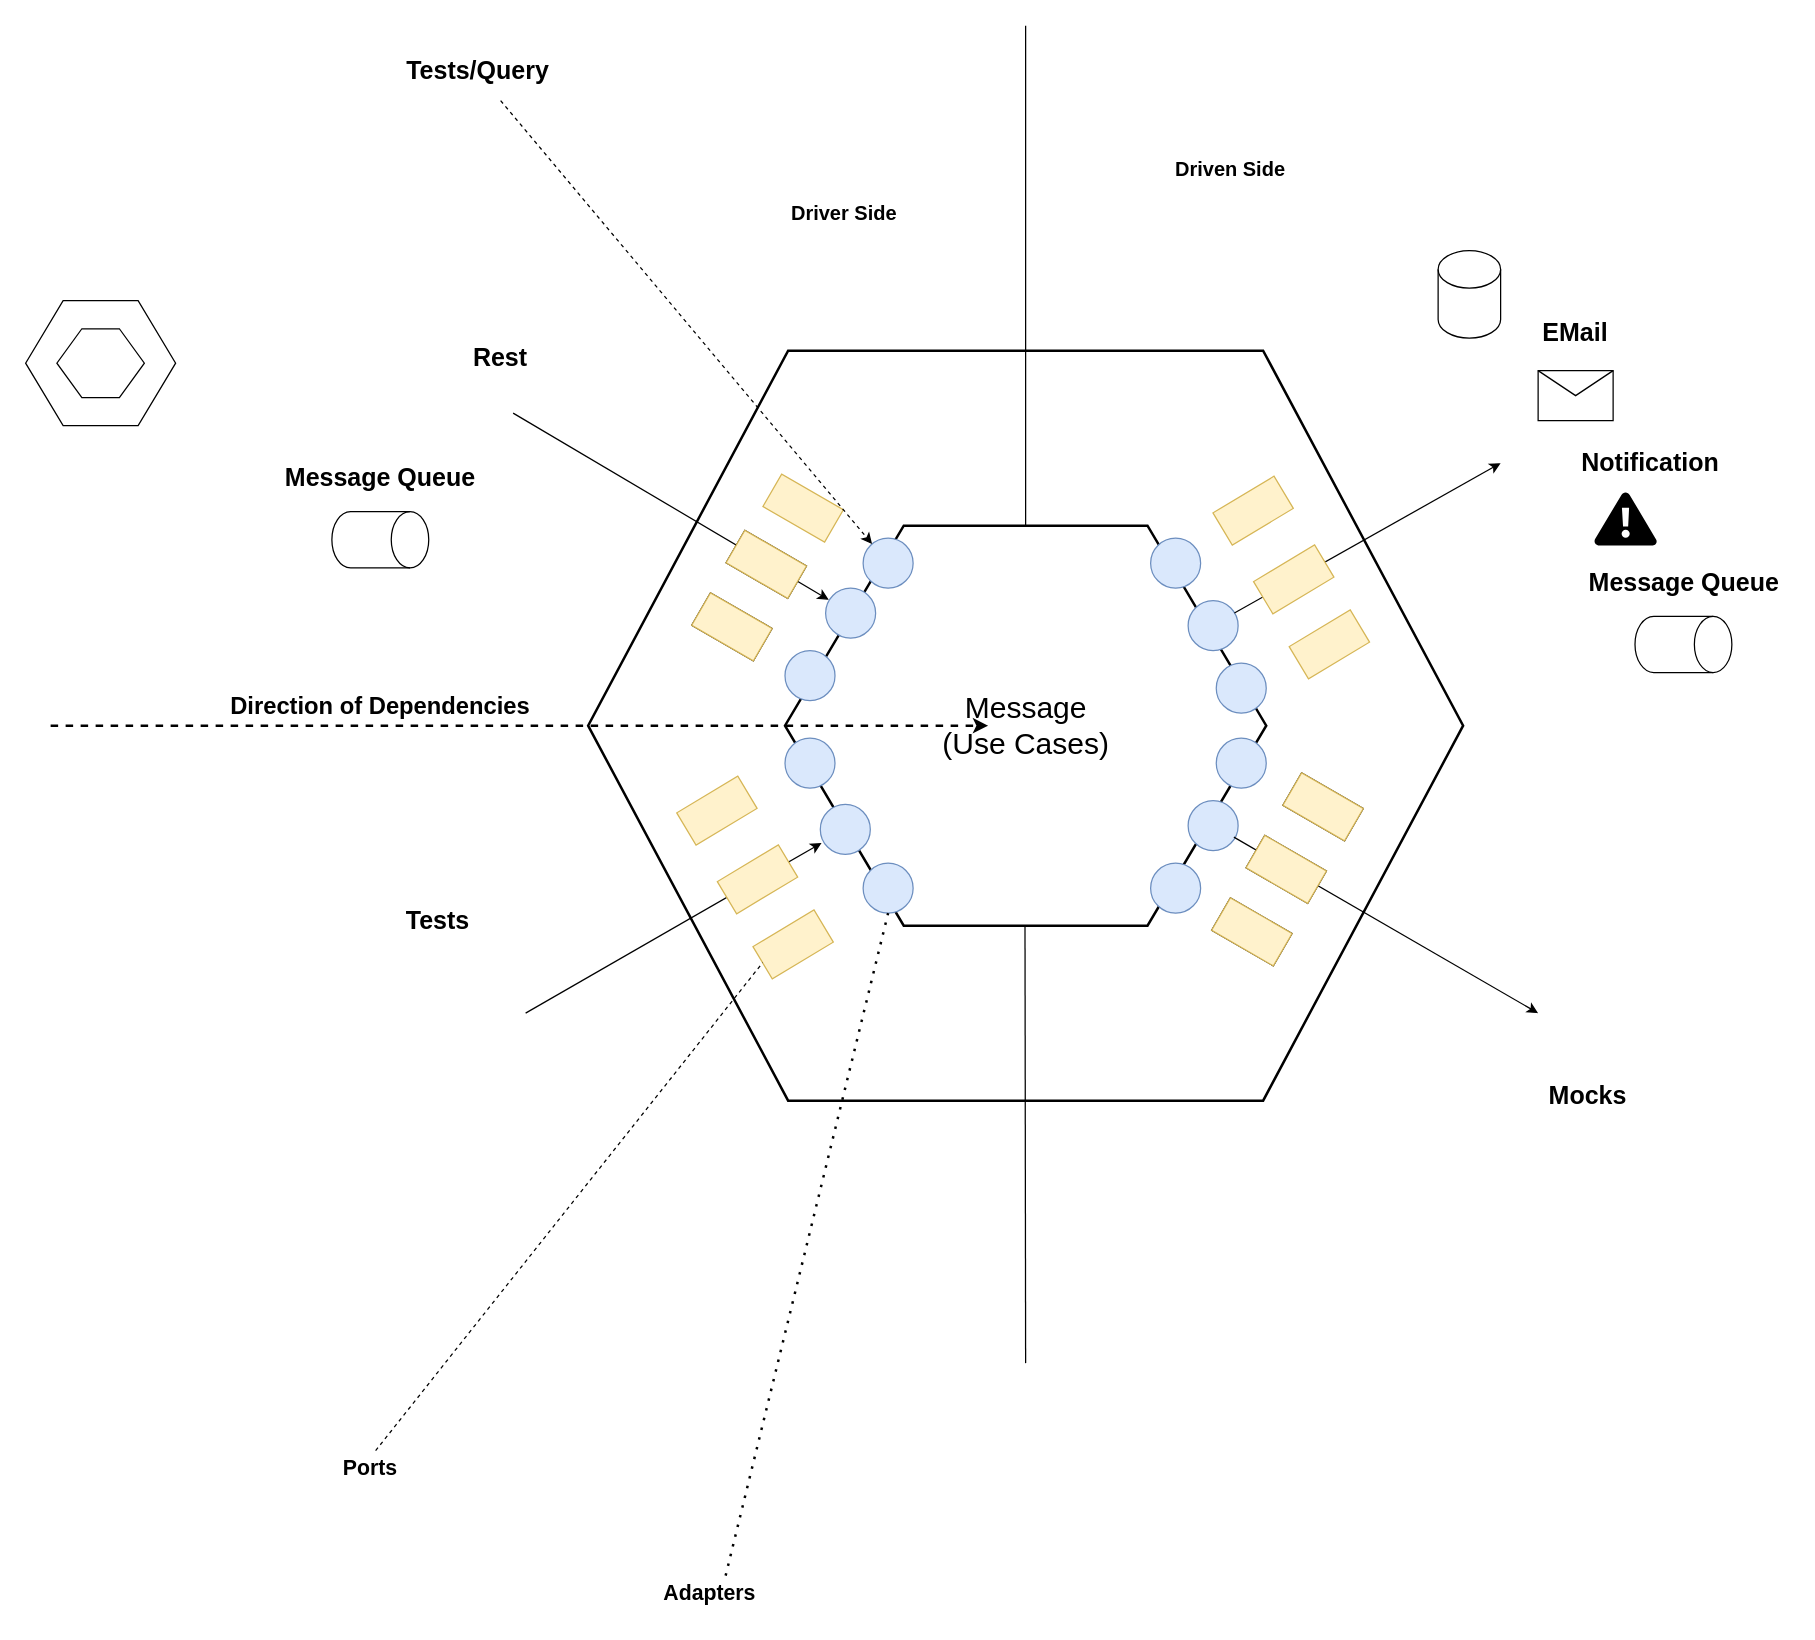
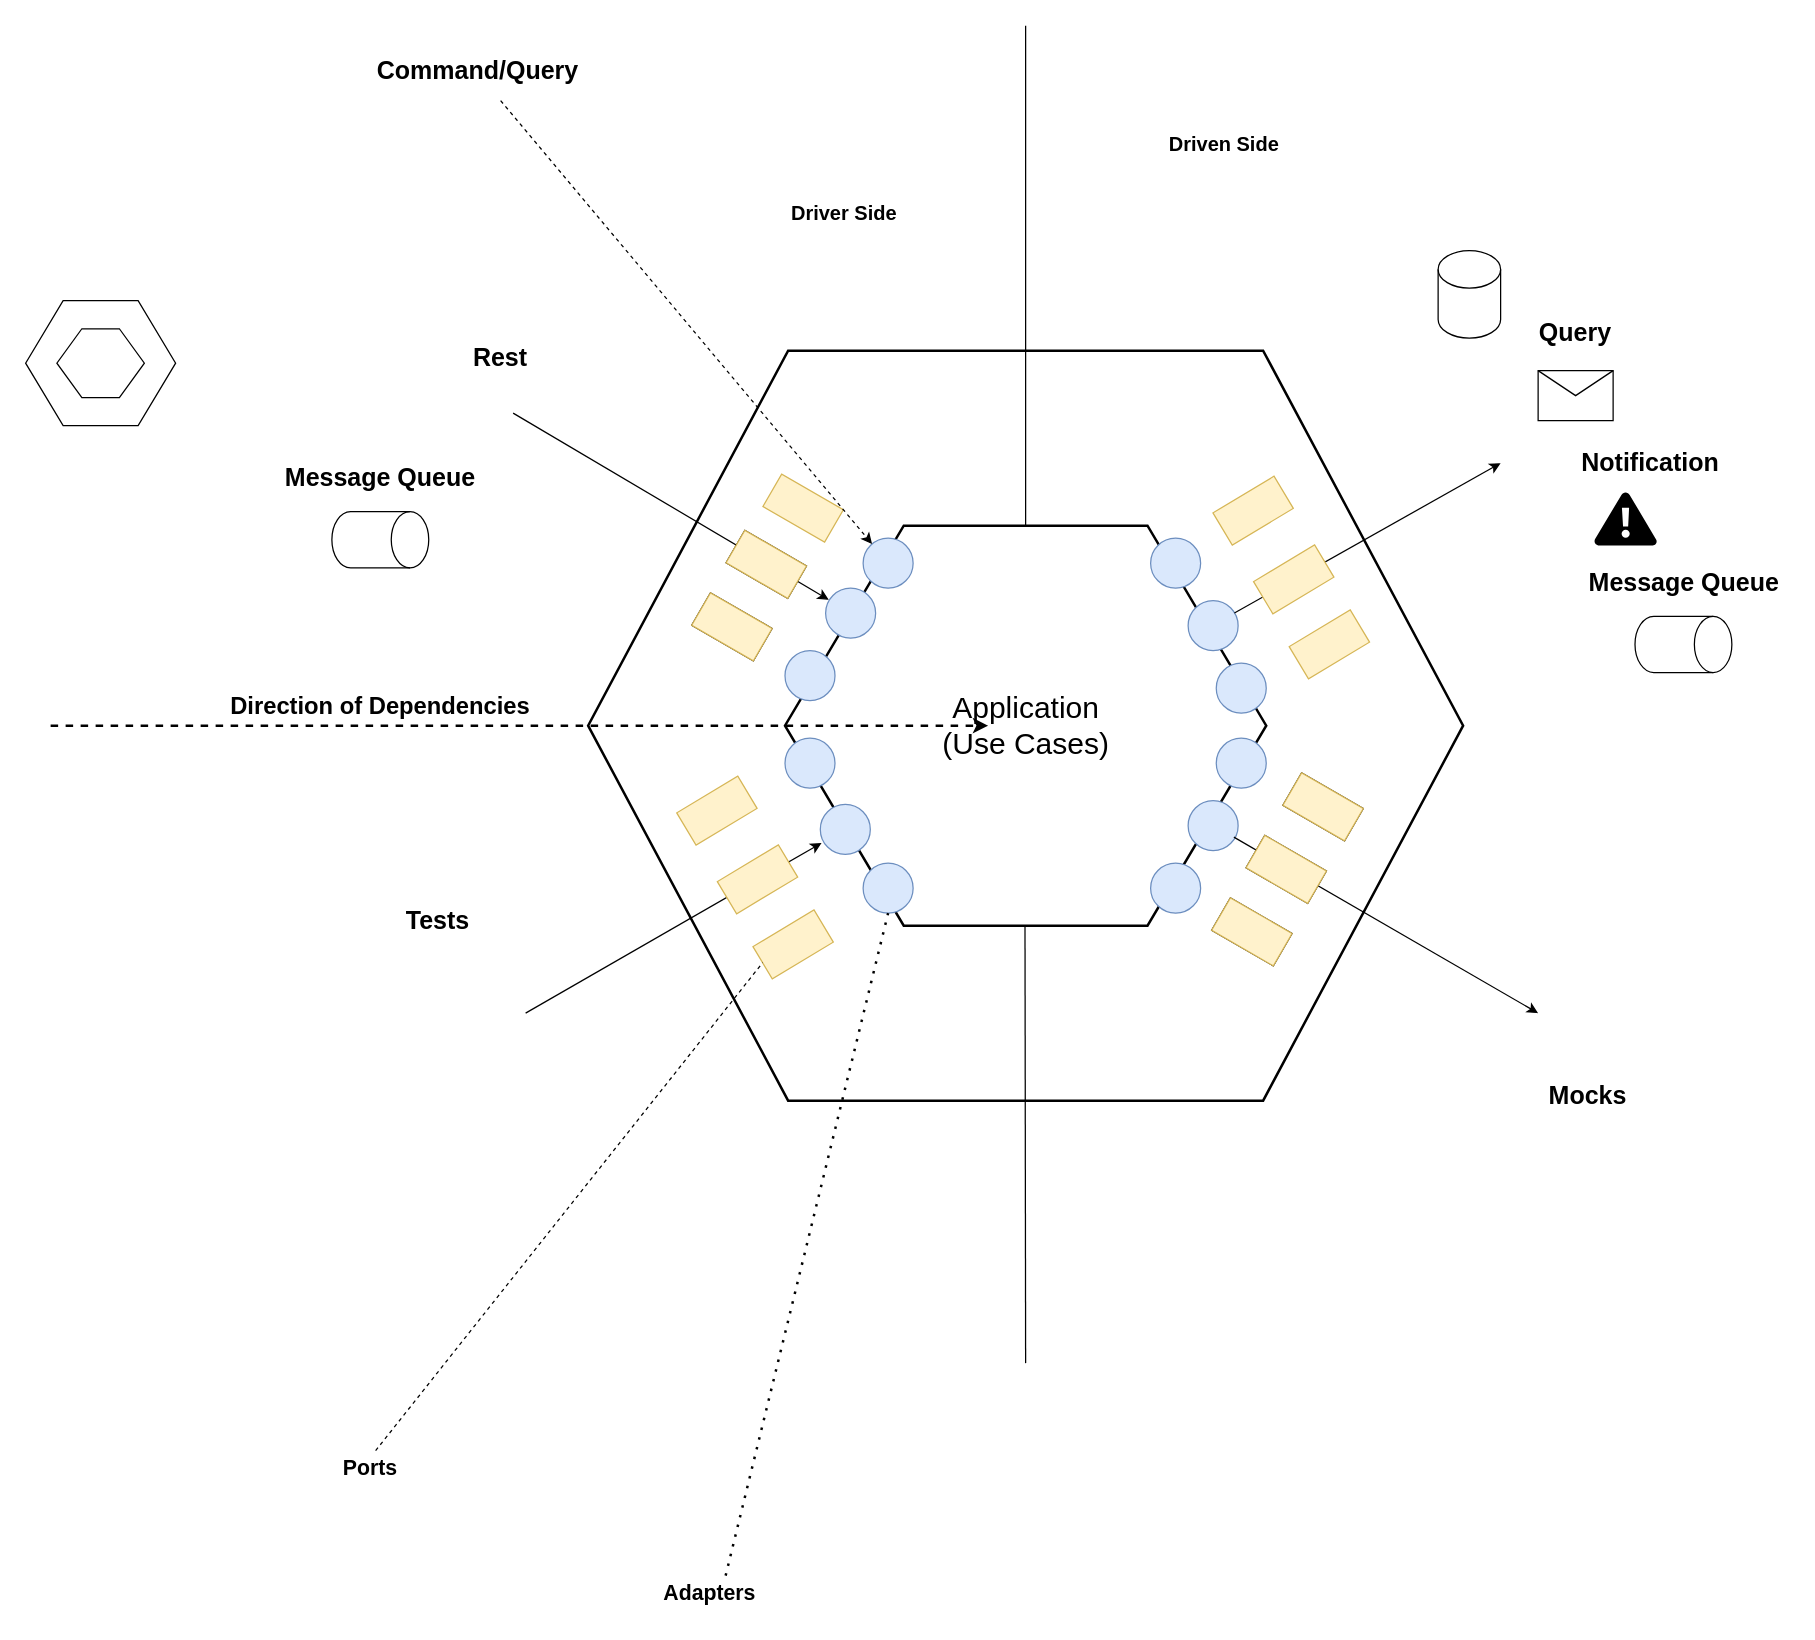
- <mxCell id="57" value="Tests/Query" style="text;html=1;align=center;verticalAlign=middle;whiteSpace=wrap;rounded=0;fontSize=20;fontStyle=1" vertex="1" parent="1"><mxGeometry x="300" y="40" width="163.75" height="30" as="geometry" /></mxCell>
+ <mxCell id="57" value="Command/Query" style="text;html=1;align=center;verticalAlign=middle;whiteSpace=wrap;rounded=0;fontSize=20;fontStyle=1" vertex="1" parent="1"><mxGeometry x="300" y="40" width="163.75" height="30" as="geometry" /></mxCell>
- <mxCell id="5" value="Driven Side" style="text;html=1;align=center;verticalAlign=middle;whiteSpace=wrap;rounded=0;fontSize=16;fontStyle=1" vertex="1" parent="1"><mxGeometry x="920" y="120" width="127.5" height="30" as="geometry" /></mxCell>
+ <mxCell id="5" value="Driven Side" style="text;html=1;align=center;verticalAlign=middle;whiteSpace=wrap;rounded=0;fontSize=16;fontStyle=1" vertex="1" parent="1"><mxGeometry x="915" y="100" width="127.5" height="30" as="geometry" /></mxCell>
- <mxCell id="49" value="EMail" style="text;html=1;align=center;verticalAlign=middle;whiteSpace=wrap;rounded=0;fontSize=20;fontStyle=1" vertex="1" parent="1"><mxGeometry x="1210" y="250" width="100" height="30" as="geometry" /></mxCell>
+ <mxCell id="49" value="Query" style="text;html=1;align=center;verticalAlign=middle;whiteSpace=wrap;rounded=0;fontSize=20;fontStyle=1" vertex="1" parent="1"><mxGeometry x="1210" y="250" width="100" height="30" as="geometry" /></mxCell>
- <mxCell id="3" value="&lt;font style=&quot;font-size: 24px;&quot;&gt;Message&lt;/font&gt;&lt;div style=&quot;font-size: 24px;&quot;&gt;&lt;font style=&quot;font-size: 24px;&quot;&gt;(Use Cases)&lt;/font&gt;&lt;/div&gt;" style="shape=hexagon;perimeter=hexagonPerimeter2;whiteSpace=wrap;html=1;fixedSize=1;size=95;strokeWidth=2;" vertex="1" parent="1"><mxGeometry x="627.5" y="420" width="385" height="320" as="geometry" /></mxCell>
+ <mxCell id="3" value="&lt;font style=&quot;font-size: 24px;&quot;&gt;Application&lt;/font&gt;&lt;div style=&quot;font-size: 24px;&quot;&gt;&lt;font style=&quot;font-size: 24px;&quot;&gt;(Use Cases)&lt;/font&gt;&lt;/div&gt;" style="shape=hexagon;perimeter=hexagonPerimeter2;whiteSpace=wrap;html=1;fixedSize=1;size=95;strokeWidth=2;" vertex="1" parent="1"><mxGeometry x="627.5" y="420" width="385" height="320" as="geometry" /></mxCell>
